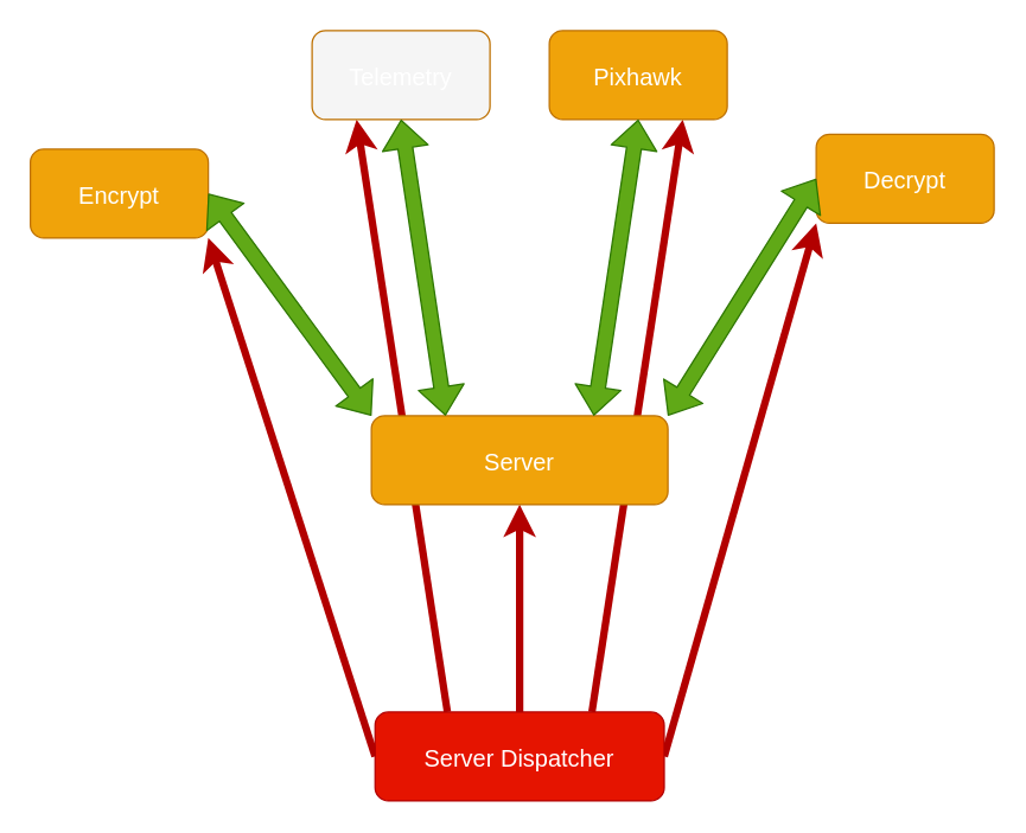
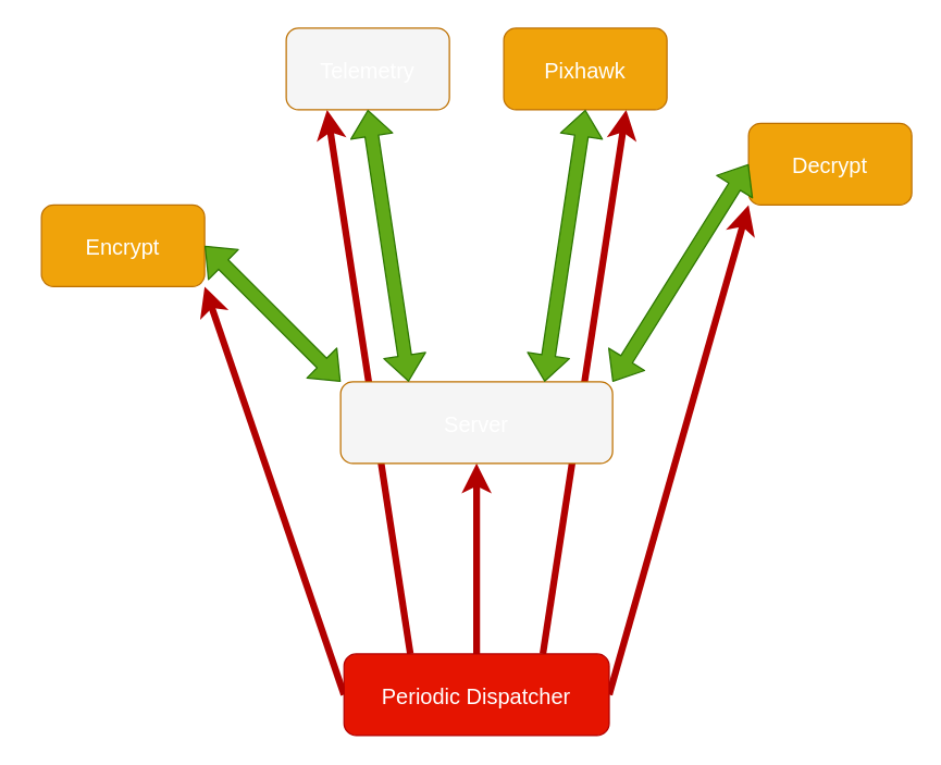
- <mxCell id="9" value="Encrypt" style="rounded=1;fontSize=16;fillColor=#f0a30a;fontColor=#FFFFFF;strokeColor=#BD7000;" parent="1" vertex="1"><mxGeometry x="20" y="100" width="120" height="60" as="geometry" /></mxCell>
+ <mxCell id="9" value="Encrypt" style="rounded=1;fontSize=16;fillColor=#f0a30a;fontColor=#FFFFFF;strokeColor=#BD7000;" parent="1" vertex="1"><mxGeometry x="30" y="150" width="120" height="60" as="geometry" /></mxCell>
- <mxCell id="8" value="Server" style="rounded=1;fontSize=16;fillColor=#f0a30a;fontColor=#FFFFFF;strokeColor=#BD7000;" parent="1" vertex="1"><mxGeometry x="250" y="280" width="200" height="60" as="geometry" /></mxCell>
+ <mxCell id="8" value="Server" style="rounded=1;fontSize=16;fillColor=#f5f5f5;fontColor=#FFFFFF;strokeColor=#BD7000;" parent="1" vertex="1"><mxGeometry x="250" y="280" width="200" height="60" as="geometry" /></mxCell>
- <mxCell id="7" value="Server Dispatcher" style="rounded=1;fontSize=16;fillColor=#e51400;fontColor=#ffffff;strokeColor=#B20000;" parent="1" vertex="1"><mxGeometry x="252.5" y="480" width="195" height="60" as="geometry" /></mxCell>
+ <mxCell id="7" value="Periodic Dispatcher" style="rounded=1;fontSize=16;fillColor=#e51400;fontColor=#ffffff;strokeColor=#B20000;" parent="1" vertex="1"><mxGeometry x="252.5" y="480" width="195" height="60" as="geometry" /></mxCell>
